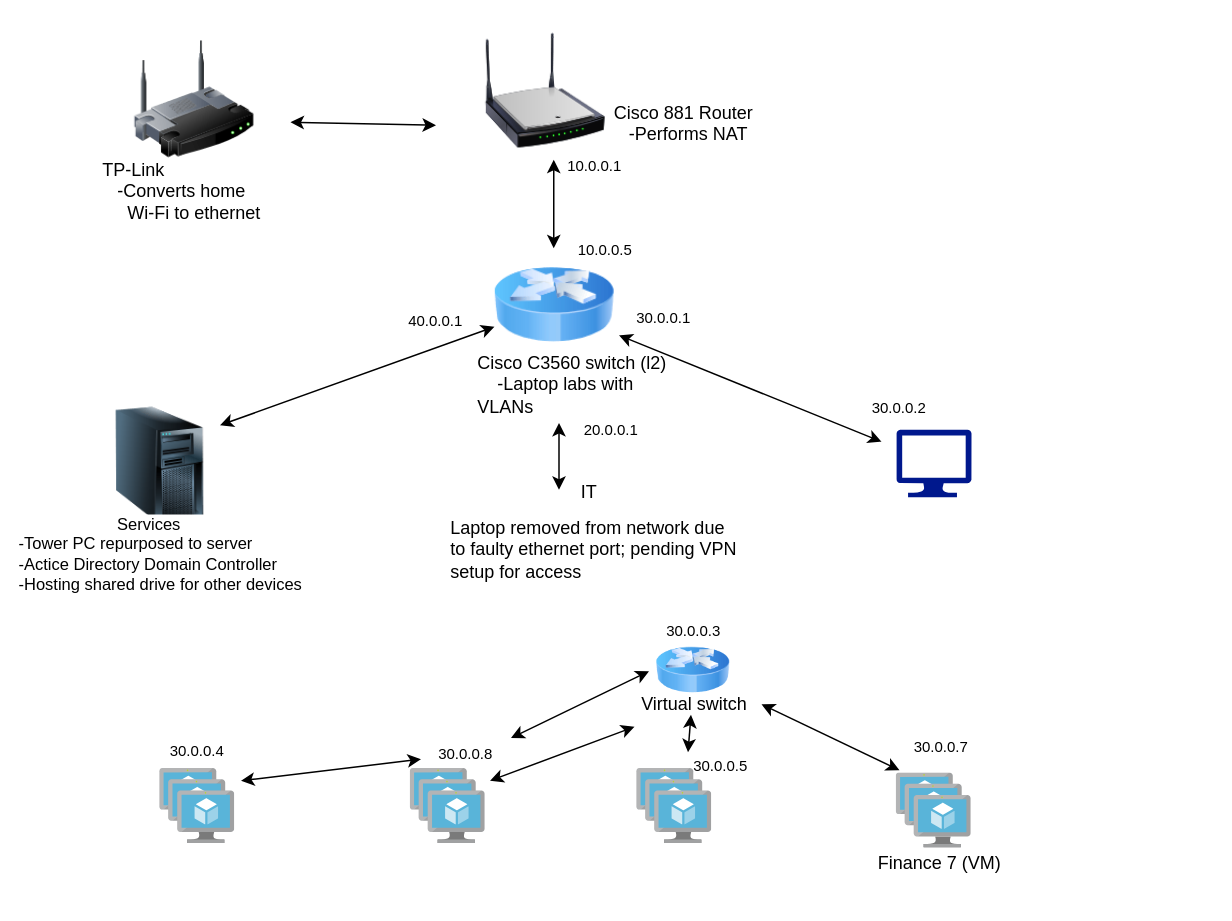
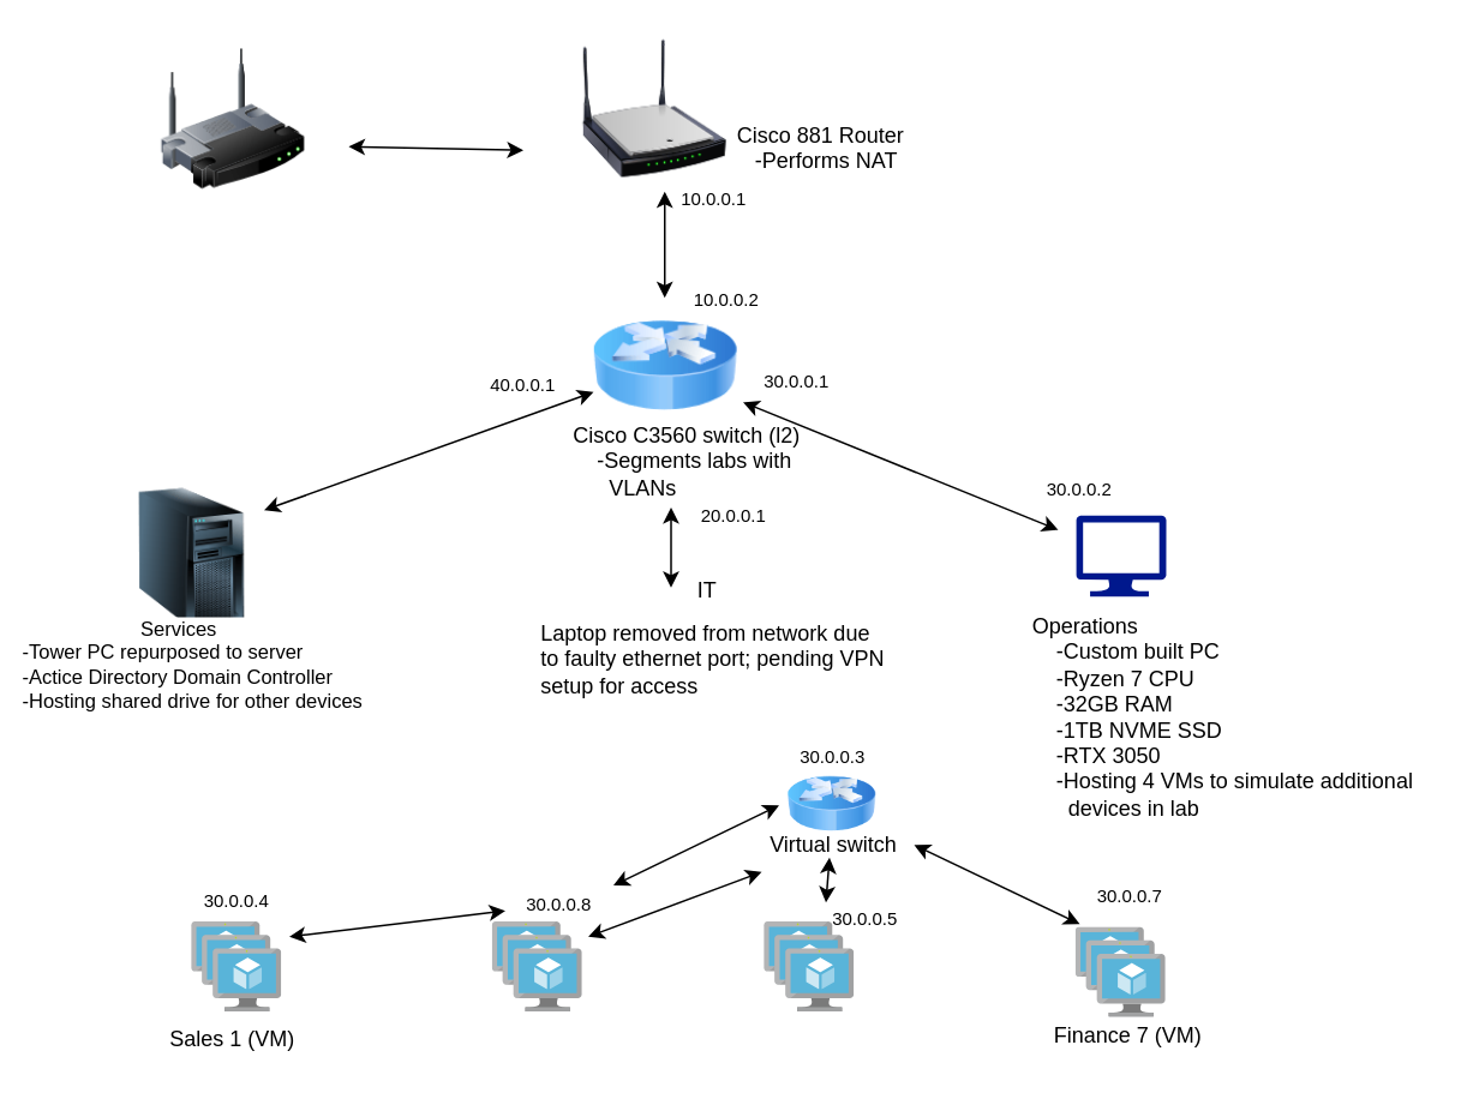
- <mxCell id="11" value="&lt;div&gt;TP-Link&amp;nbsp;&lt;/div&gt;&lt;div&gt;&amp;nbsp; &amp;nbsp;-Converts home&amp;nbsp; &amp;nbsp; &amp;nbsp; &amp;nbsp; &amp;nbsp;Wi-Fi to ethernet&lt;/div&gt;" style="text;strokeColor=none;align=left;fillColor=none;html=1;verticalAlign=middle;whiteSpace=wrap;rounded=0;" vertex="1" parent="1"><mxGeometry x="20" y="112" width="111" height="30" as="geometry" /></mxCell>
- <mxCell id="16" value="&lt;font style=&quot;font-size: 10px;&quot;&gt;10.0.0.5&lt;/font&gt;" style="text;strokeColor=none;align=center;fillColor=none;html=1;verticalAlign=middle;whiteSpace=wrap;rounded=0;" vertex="1" parent="1"><mxGeometry x="326.5" y="151" width="60" height="30" as="geometry" /></mxCell>
+ <mxCell id="16" value="&lt;font style=&quot;font-size: 10px;&quot;&gt;10.0.0.2&lt;/font&gt;" style="text;strokeColor=none;align=center;fillColor=none;html=1;verticalAlign=middle;whiteSpace=wrap;rounded=0;" vertex="1" parent="1"><mxGeometry x="326.5" y="151" width="60" height="30" as="geometry" /></mxCell>
- <mxCell id="9" value="&lt;div align=&quot;left&quot;&gt;Cisco C3560 switch (l2)&lt;/div&gt;&lt;div align=&quot;left&quot;&gt;&amp;nbsp; &amp;nbsp; -Laptop labs with&amp;nbsp; &amp;nbsp; &amp;nbsp; &amp;nbsp; VLANs&lt;/div&gt;" style="text;strokeColor=none;align=left;fillColor=none;html=1;verticalAlign=middle;whiteSpace=wrap;rounded=0;" vertex="1" parent="1"><mxGeometry x="270" y="241" width="132" height="30" as="geometry" /></mxCell>
+ <mxCell id="9" value="&lt;div align=&quot;left&quot;&gt;Cisco C3560 switch (l2)&lt;/div&gt;&lt;div align=&quot;left&quot;&gt;&amp;nbsp; &amp;nbsp; -Segments labs with&amp;nbsp; &amp;nbsp; &amp;nbsp; &amp;nbsp; VLANs&lt;/div&gt;" style="text;strokeColor=none;align=left;fillColor=none;html=1;verticalAlign=middle;whiteSpace=wrap;rounded=0;" vertex="1" parent="1"><mxGeometry x="270" y="241" width="132" height="30" as="geometry" /></mxCell>
+ <mxCell id="18" value="&lt;div align=&quot;left&quot;&gt;Operations&amp;nbsp;&lt;/div&gt;&lt;div align=&quot;left&quot;&gt;&amp;nbsp; &amp;nbsp; -Custom built PC&lt;/div&gt;&lt;div align=&quot;left&quot;&gt;&amp;nbsp; &amp;nbsp; -Ryzen 7 CPU&lt;/div&gt;&lt;div align=&quot;left&quot;&gt;&amp;nbsp; &amp;nbsp; -32GB RAM&lt;/div&gt;&lt;div align=&quot;left&quot;&gt;&amp;nbsp; &amp;nbsp; -1TB NVME SSD&lt;/div&gt;&lt;div align=&quot;left&quot;&gt;&amp;nbsp; &amp;nbsp; -RTX 3050&lt;/div&gt;&lt;div align=&quot;left&quot;&gt;&amp;nbsp; &amp;nbsp; -Hosting 4 VMs to&amp;nbsp;simulate additional&amp;nbsp; &amp;nbsp; &amp;nbsp; &amp;nbsp; &amp;nbsp; devices in lab&lt;/div&gt;" style="text;strokeColor=none;align=left;fillColor=none;html=1;verticalAlign=middle;whiteSpace=wrap;rounded=0;" vertex="1" parent="1"><mxGeometry x="525" y="331" width="228" height="133" as="geometry" /></mxCell>
+ <mxCell id="13" value="&lt;div align=&quot;left&quot;&gt;Sales 1 (VM)&lt;/div&gt;" style="text;strokeColor=none;align=left;fillColor=none;html=1;verticalAlign=middle;whiteSpace=wrap;rounded=0;" vertex="1" parent="1"><mxGeometry x="45.5" y="562" width="83.5" height="30" as="geometry" /></mxCell>
